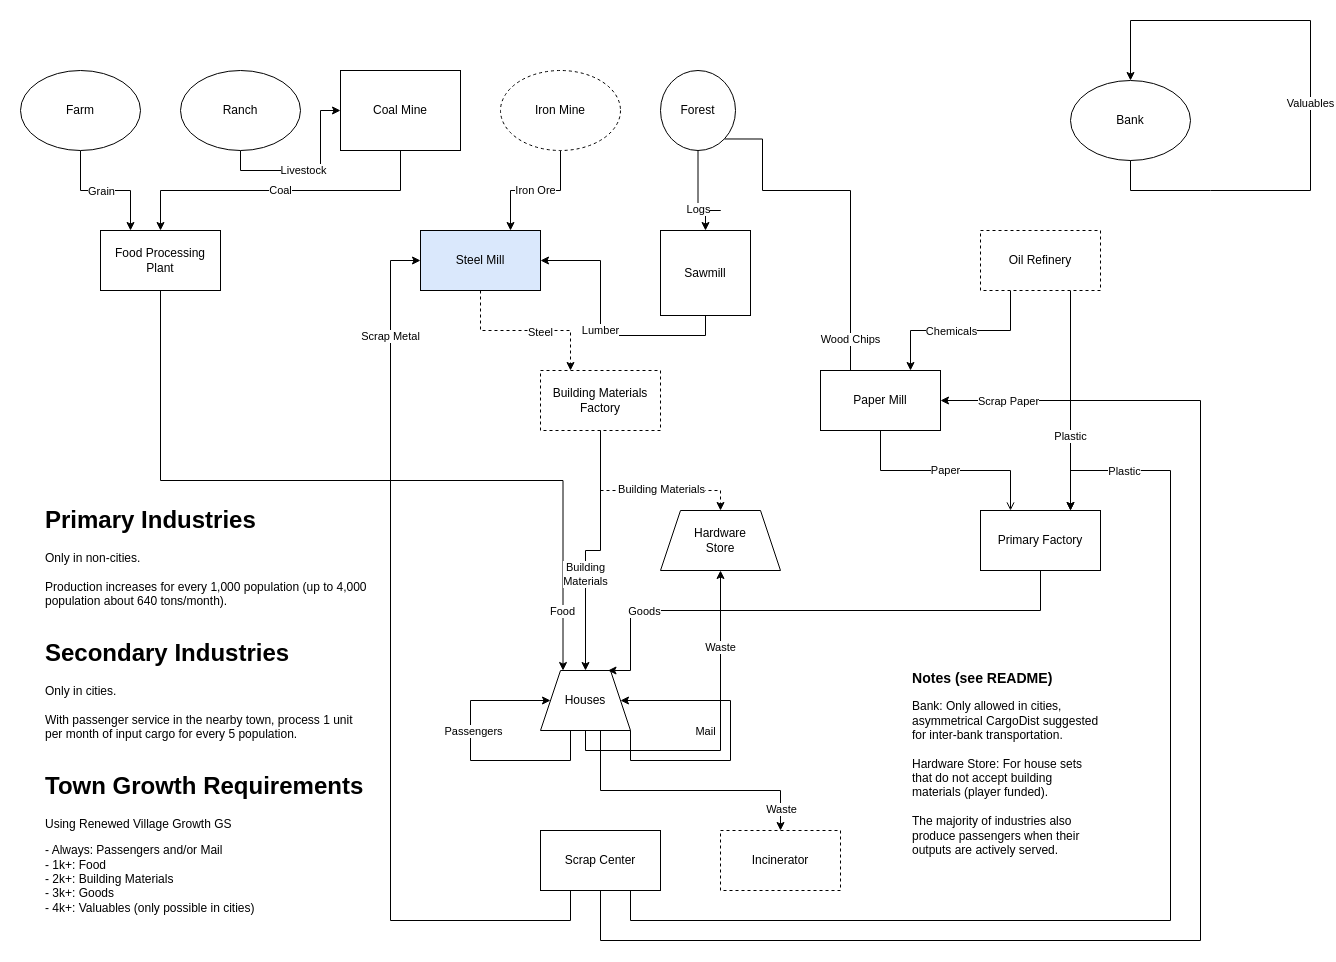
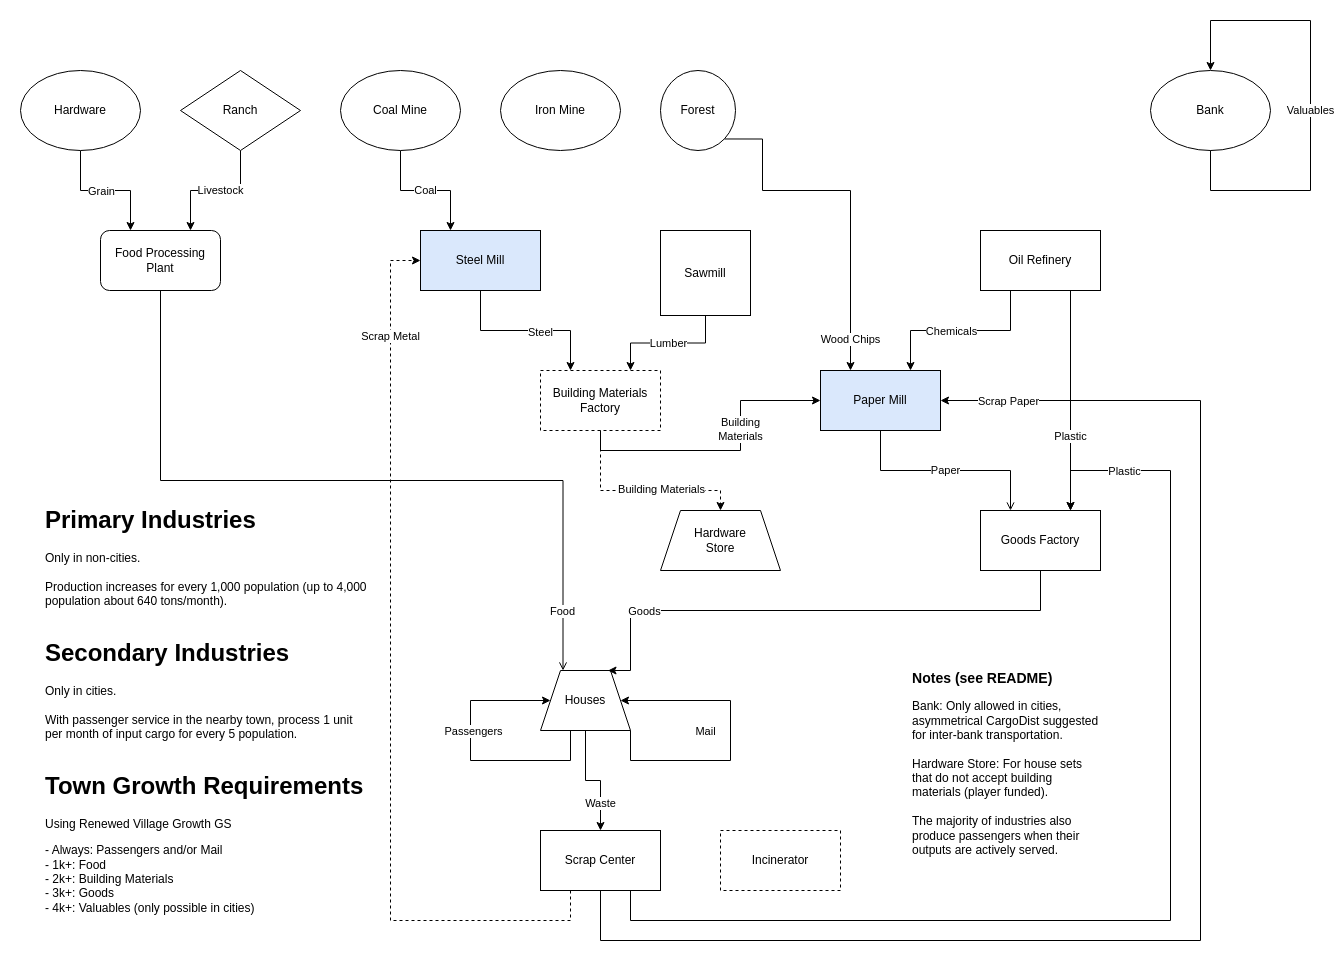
- <mxCell id="10" value="Farm" style="ellipse;whiteSpace=wrap;html=1;" parent="1" vertex="1"><mxGeometry x="20" y="70" width="120" height="80" as="geometry" /></mxCell>
+ <mxCell id="10" value="Hardware" style="ellipse;whiteSpace=wrap;html=1;" parent="1" vertex="1"><mxGeometry x="20" y="70" width="120" height="80" as="geometry" /></mxCell>
- <mxCell id="12" value="Ranch" style="ellipse;whiteSpace=wrap;html=1;" parent="1" vertex="1"><mxGeometry x="180" y="70" width="120" height="80" as="geometry" /></mxCell>
+ <mxCell id="12" value="Ranch" style="rhombus;whiteSpace=wrap;html=1;" parent="1" vertex="1"><mxGeometry x="180" y="70" width="120" height="80" as="geometry" /></mxCell>
- <mxCell id="3" value="Coal Mine" style="whiteSpace=wrap;html=1;rounded=0;" parent="1" vertex="1"><mxGeometry x="340" y="70" width="120" height="80" as="geometry" /></mxCell>
+ <mxCell id="3" value="Coal Mine" style="ellipse;whiteSpace=wrap;html=1;" parent="1" vertex="1"><mxGeometry x="340" y="70" width="120" height="80" as="geometry" /></mxCell>
- <mxCell id="14" value="Iron Mine" style="ellipse;whiteSpace=wrap;html=1;dashed=1;" parent="1" vertex="1"><mxGeometry x="500" y="70" width="120" height="80" as="geometry" /></mxCell>
+ <mxCell id="14" value="Iron Mine" style="ellipse;whiteSpace=wrap;html=1;" parent="1" vertex="1"><mxGeometry x="500" y="70" width="120" height="80" as="geometry" /></mxCell>
- <mxCell id="45" value="Bank" style="ellipse;whiteSpace=wrap;html=1;" parent="1" vertex="1"><mxGeometry x="1070" y="80" width="120" height="80" as="geometry" /></mxCell>
+ <mxCell id="45" value="Bank" style="ellipse;whiteSpace=wrap;html=1;" parent="1" vertex="1"><mxGeometry x="1150" y="70" width="120" height="80" as="geometry" /></mxCell>
- <mxCell id="11" value="Livestock" style="edgeStyle=orthogonalEdgeStyle;rounded=0;orthogonalLoop=1;jettySize=auto;html=1;exitX=0.5;exitY=1;exitDx=0;exitDy=0;" parent="1" source="12" target="3" edge="1"><mxGeometry x="-0.077" relative="1" as="geometry"><mxPoint x="160" y="230" as="targetPoint" /><mxPoint as="offset" /></mxGeometry></mxCell>
+ <mxCell id="11" value="Livestock" style="edgeStyle=orthogonalEdgeStyle;rounded=0;orthogonalLoop=1;jettySize=auto;html=1;exitX=0.5;exitY=1;exitDx=0;exitDy=0;entryX=0.75;entryY=0;entryDx=0;entryDy=0;" parent="1" source="12" target="22" edge="1"><mxGeometry x="-0.077" relative="1" as="geometry"><mxPoint x="160" y="230" as="targetPoint" /><mxPoint as="offset" /></mxGeometry></mxCell>
- <mxCell id="2" value="Coal" style="edgeStyle=orthogonalEdgeStyle;rounded=0;orthogonalLoop=1;jettySize=auto;html=1;exitX=0.5;exitY=1;exitDx=0;exitDy=0;" parent="1" source="3" target="22" edge="1"><mxGeometry relative="1" as="geometry" /></mxCell>
+ <mxCell id="2" value="Coal" style="edgeStyle=orthogonalEdgeStyle;rounded=0;orthogonalLoop=1;jettySize=auto;html=1;exitX=0.5;exitY=1;exitDx=0;exitDy=0;entryX=0.25;entryY=0;entryDx=0;entryDy=0;" parent="1" source="3" target="17" edge="1"><mxGeometry relative="1" as="geometry" /></mxCell>
- <mxCell id="13" value="Iron Ore" style="edgeStyle=orthogonalEdgeStyle;rounded=0;orthogonalLoop=1;jettySize=auto;html=1;exitX=0.5;exitY=1;exitDx=0;exitDy=0;entryX=0.75;entryY=0;entryDx=0;entryDy=0;" parent="1" source="14" target="17" edge="1"><mxGeometry relative="1" as="geometry" /></mxCell>
- <mxCell id="4" value="Logs" style="edgeStyle=orthogonalEdgeStyle;rounded=0;orthogonalLoop=1;jettySize=auto;html=1;exitX=0.5;exitY=1;exitDx=0;exitDy=0;entryX=0.5;entryY=0;entryDx=0;entryDy=0;" parent="1" source="7" target="19" edge="1"><mxGeometry relative="1" as="geometry"><Array as="points"><mxPoint x="720" y="210" /><mxPoint x="720" y="210" /></Array><mxPoint as="offset" /></mxGeometry></mxCell>
- <mxCell id="22" value="Food Processing Plant" style="rounded=0;whiteSpace=wrap;html=1;" parent="1" vertex="1"><mxGeometry x="100" y="230" width="120" height="60" as="geometry" /></mxCell>
+ <mxCell id="22" value="Food Processing Plant" style="whiteSpace=wrap;html=1;rounded=1;" parent="1" vertex="1"><mxGeometry x="100" y="230" width="120" height="60" as="geometry" /></mxCell>
- <mxCell id="40" value="Oil Refinery" style="rounded=0;whiteSpace=wrap;html=1;dashed=1;" parent="1" vertex="1"><mxGeometry x="980" y="230" width="120" height="60" as="geometry" /></mxCell>
+ <mxCell id="40" value="Oil Refinery" style="rounded=0;whiteSpace=wrap;html=1;" parent="1" vertex="1"><mxGeometry x="980" y="230" width="120" height="60" as="geometry" /></mxCell>
- <mxCell id="18" value="Lumber" style="edgeStyle=orthogonalEdgeStyle;rounded=0;orthogonalLoop=1;jettySize=auto;html=1;exitX=0.5;exitY=1;exitDx=0;exitDy=0;" parent="1" source="19" target="17" edge="1"><mxGeometry relative="1" as="geometry" /></mxCell>
+ <mxCell id="18" value="Lumber" style="edgeStyle=orthogonalEdgeStyle;rounded=0;orthogonalLoop=1;jettySize=auto;html=1;exitX=0.5;exitY=1;exitDx=0;exitDy=0;entryX=0.75;entryY=0;entryDx=0;entryDy=0;" parent="1" source="19" target="33" edge="1"><mxGeometry relative="1" as="geometry" /></mxCell>
- <mxCell id="15" style="edgeStyle=orthogonalEdgeStyle;rounded=0;orthogonalLoop=1;jettySize=auto;html=1;exitX=0.5;exitY=1;exitDx=0;exitDy=0;entryX=0.25;entryY=0;entryDx=0;entryDy=0;dashed=1;" parent="1" source="17" target="33" edge="1"><mxGeometry relative="1" as="geometry" /></mxCell>
+ <mxCell id="15" style="edgeStyle=orthogonalEdgeStyle;rounded=0;orthogonalLoop=1;jettySize=auto;html=1;exitX=0.5;exitY=1;exitDx=0;exitDy=0;entryX=0.25;entryY=0;entryDx=0;entryDy=0;" parent="1" source="17" target="33" edge="1"><mxGeometry relative="1" as="geometry" /></mxCell>
- <mxCell id="5" style="edgeStyle=orthogonalEdgeStyle;rounded=0;orthogonalLoop=1;jettySize=auto;html=1;exitX=1;exitY=1;exitDx=0;exitDy=0;entryX=0.25;entryY=0;entryDx=0;entryDy=0;endArrow=none;" parent="1" source="7" target="35" edge="1"><mxGeometry relative="1" as="geometry"><Array as="points"><mxPoint x="762" y="190" /><mxPoint x="850" y="190" /></Array></mxGeometry></mxCell>
+ <mxCell id="5" style="edgeStyle=orthogonalEdgeStyle;rounded=0;orthogonalLoop=1;jettySize=auto;html=1;exitX=1;exitY=1;exitDx=0;exitDy=0;entryX=0.25;entryY=0;entryDx=0;entryDy=0;" parent="1" source="7" target="35" edge="1"><mxGeometry relative="1" as="geometry"><Array as="points"><mxPoint x="762" y="190" /><mxPoint x="850" y="190" /></Array></mxGeometry></mxCell>
- <mxCell id="35" value="Paper Mill" style="rounded=0;whiteSpace=wrap;html=1;" parent="1" vertex="1"><mxGeometry x="820" y="370" width="120" height="60" as="geometry" /></mxCell>
+ <mxCell id="35" value="Paper Mill" style="rounded=0;whiteSpace=wrap;html=1;fillColor=#dae8fc;" parent="1" vertex="1"><mxGeometry x="820" y="370" width="120" height="60" as="geometry" /></mxCell>
- <mxCell id="43" value="Primary Factory" style="rounded=0;whiteSpace=wrap;html=1;" parent="1" vertex="1"><mxGeometry x="980" y="510" width="120" height="60" as="geometry" /></mxCell>
+ <mxCell id="43" value="Goods Factory" style="rounded=0;whiteSpace=wrap;html=1;" parent="1" vertex="1"><mxGeometry x="980" y="510" width="120" height="60" as="geometry" /></mxCell>
- <mxCell id="55" value="Building&lt;br&gt;Materials" style="edgeStyle=orthogonalEdgeStyle;rounded=0;orthogonalLoop=1;jettySize=auto;html=1;exitX=0.5;exitY=1;exitDx=0;exitDy=0;entryX=0.5;entryY=0;entryDx=0;entryDy=0;" parent="1" source="33" target="30" edge="1"><mxGeometry x="0.25" relative="1" as="geometry"><mxPoint as="offset" /></mxGeometry></mxCell>
+ <mxCell id="55" value="Building&lt;br&gt;Materials" style="edgeStyle=orthogonalEdgeStyle;rounded=0;orthogonalLoop=1;jettySize=auto;html=1;exitX=0.5;exitY=1;exitDx=0;exitDy=0;" parent="1" source="33" target="35" edge="1"><mxGeometry x="0.25" relative="1" as="geometry"><mxPoint as="offset" /></mxGeometry></mxCell>
- <mxCell id="20" style="edgeStyle=orthogonalEdgeStyle;rounded=0;orthogonalLoop=1;jettySize=auto;html=1;exitX=0.5;exitY=1;exitDx=0;exitDy=0;entryX=0.25;entryY=0;entryDx=0;entryDy=0;" parent="1" source="22" target="30" edge="1"><mxGeometry relative="1" as="geometry" /></mxCell>
+ <mxCell id="20" style="edgeStyle=orthogonalEdgeStyle;rounded=0;orthogonalLoop=1;jettySize=auto;html=1;exitX=0.5;exitY=1;exitDx=0;exitDy=0;entryX=0.25;entryY=0;entryDx=0;entryDy=0;endArrow=open;" parent="1" source="22" target="30" edge="1"><mxGeometry relative="1" as="geometry" /></mxCell>
- <mxCell id="23" value="Waste" style="edgeStyle=orthogonalEdgeStyle;rounded=0;orthogonalLoop=1;jettySize=auto;html=1;exitX=0.5;exitY=1;exitDx=0;exitDy=0;" parent="1" source="30" target="54" edge="1"><mxGeometry x="0.538" relative="1" as="geometry"><mxPoint as="offset" /></mxGeometry></mxCell>
+ <mxCell id="23" value="Waste" style="edgeStyle=orthogonalEdgeStyle;rounded=0;orthogonalLoop=1;jettySize=auto;html=1;exitX=0.5;exitY=1;exitDx=0;exitDy=0;entryX=0.5;entryY=0;entryDx=0;entryDy=0;" parent="1" source="30" target="53" edge="1"><mxGeometry x="0.538" relative="1" as="geometry"><mxPoint as="offset" /></mxGeometry></mxCell>
- <mxCell id="51" style="edgeStyle=orthogonalEdgeStyle;rounded=0;orthogonalLoop=1;jettySize=auto;html=1;exitX=0.25;exitY=1;exitDx=0;exitDy=0;entryX=0;entryY=0.5;entryDx=0;entryDy=0;" parent="1" source="53" target="17" edge="1"><mxGeometry relative="1" as="geometry"><Array as="points"><mxPoint x="570" y="920" /><mxPoint x="390" y="920" /><mxPoint x="390" y="260" /></Array></mxGeometry></mxCell>
+ <mxCell id="51" style="edgeStyle=orthogonalEdgeStyle;rounded=0;orthogonalLoop=1;jettySize=auto;html=1;exitX=0.25;exitY=1;exitDx=0;exitDy=0;entryX=0;entryY=0.5;entryDx=0;entryDy=0;dashed=1;" parent="1" source="53" target="17" edge="1"><mxGeometry relative="1" as="geometry"><Array as="points"><mxPoint x="570" y="920" /><mxPoint x="390" y="920" /><mxPoint x="390" y="260" /></Array></mxGeometry></mxCell>
- <mxCell id="28" style="edgeStyle=orthogonalEdgeStyle;rounded=0;orthogonalLoop=1;jettySize=auto;html=1;exitX=0.5;exitY=1;exitDx=0;exitDy=0;entryX=0.5;entryY=0;entryDx=0;entryDy=0;" edge="1" parent="1" source="30" target="56"><mxGeometry relative="1" as="geometry"><Array as="points"><mxPoint x="600" y="790" /><mxPoint x="780" y="790" /></Array></mxGeometry></mxCell>
- <mxCell id="29" value="Waste" style="edgeLabel;html=1;align=center;verticalAlign=middle;resizable=0;points=[];" vertex="1" connectable="0" parent="28"><mxGeometry x="0.85" y="2" relative="1" as="geometry"><mxPoint x="-2" as="offset" /></mxGeometry></mxCell>
